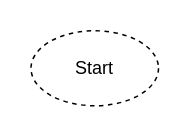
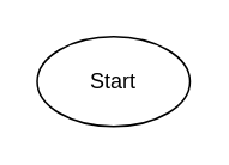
- <mxCell id="2" value="Start" style="ellipse;whiteSpace=wrap;html=1;dashed=1;" vertex="1" parent="1"><mxGeometry x="20" y="20" width="85" height="50" as="geometry" /></mxCell>
+ <mxCell id="2" value="Start" style="ellipse;whiteSpace=wrap;html=1;" vertex="1" parent="1"><mxGeometry x="20" y="20" width="85" height="50" as="geometry" /></mxCell>
